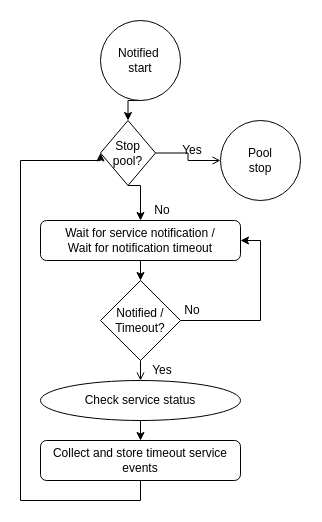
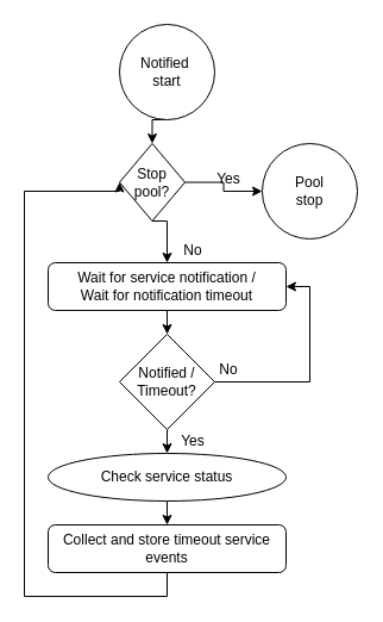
- <mxCell id="7" style="edgeStyle=orthogonalEdgeStyle;rounded=0;orthogonalLoop=1;jettySize=auto;html=1;exitX=1;exitY=0.5;exitDx=0;exitDy=0;entryX=0;entryY=0.5;entryDx=0;entryDy=0;endArrow=open;" parent="1" source="8" target="11" edge="1"><mxGeometry relative="1" as="geometry" /></mxCell>
+ <mxCell id="7" style="edgeStyle=orthogonalEdgeStyle;rounded=0;orthogonalLoop=1;jettySize=auto;html=1;exitX=1;exitY=0.5;exitDx=0;exitDy=0;entryX=0;entryY=0.5;entryDx=0;entryDy=0;" parent="1" source="8" target="11" edge="1"><mxGeometry relative="1" as="geometry" /></mxCell>
- <mxCell id="16" style="edgeStyle=orthogonalEdgeStyle;rounded=0;orthogonalLoop=1;jettySize=auto;html=1;exitX=0.5;exitY=1;exitDx=0;exitDy=0;entryX=0.5;entryY=0;entryDx=0;entryDy=0;endArrow=open;" parent="1" source="18" target="10" edge="1"><mxGeometry relative="1" as="geometry" /></mxCell>
+ <mxCell id="16" style="edgeStyle=orthogonalEdgeStyle;rounded=0;orthogonalLoop=1;jettySize=auto;html=1;exitX=0.5;exitY=1;exitDx=0;exitDy=0;entryX=0.5;entryY=0;entryDx=0;entryDy=0;" parent="1" source="18" target="10" edge="1"><mxGeometry relative="1" as="geometry" /></mxCell>
